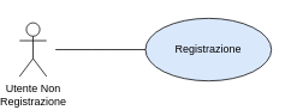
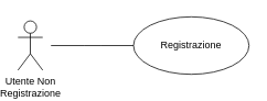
- <mxCell id="4" value="Registrazione" style="ellipse;whiteSpace=wrap;html=1;fillColor=#dae8fc;" vertex="1" parent="1"><mxGeometry x="160" y="20" width="140" height="70" as="geometry" /></mxCell>
+ <mxCell id="4" value="Registrazione" style="ellipse;whiteSpace=wrap;html=1;" vertex="1" parent="1"><mxGeometry x="160" y="20" width="140" height="70" as="geometry" /></mxCell>
